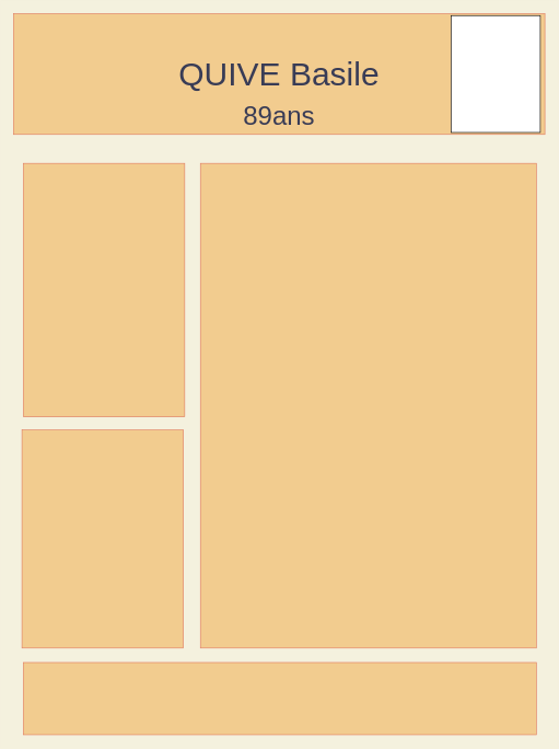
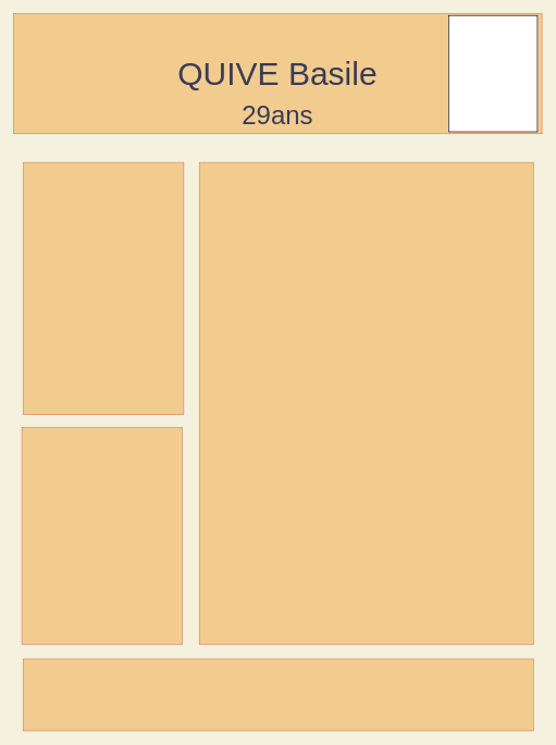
- <mxCell id="2" value="&lt;font style=&quot;line-height: 0%&quot;&gt;&lt;span style=&quot;font-size: 50px&quot;&gt;QUIVE Basile&lt;/span&gt;&lt;br&gt;&lt;div&gt;&lt;span style=&quot;font-size: 40px ; line-height: 55%&quot;&gt;89ans&lt;/span&gt;&lt;/div&gt;&lt;/font&gt;" style="fillColor=#F2CC8F;strokeColor=#E07A5F;horizontal=1;verticalAlign=middle;fontSize=100;labelBackgroundColor=none;labelBorderColor=none;textDirection=rtl;html=1;whiteSpace=wrap;fontColor=#393C56;" vertex="1" parent="1"><mxGeometry x="20" y="20" width="810" height="184" as="geometry" /></mxCell>
+ <mxCell id="2" value="&lt;font style=&quot;line-height: 0%&quot;&gt;&lt;span style=&quot;font-size: 50px&quot;&gt;QUIVE Basile&lt;/span&gt;&lt;br&gt;&lt;div&gt;&lt;span style=&quot;font-size: 40px ; line-height: 55%&quot;&gt;29ans&lt;/span&gt;&lt;/div&gt;&lt;/font&gt;" style="fillColor=#F2CC8F;strokeColor=#E07A5F;horizontal=1;verticalAlign=middle;fontSize=100;labelBackgroundColor=none;labelBorderColor=none;textDirection=rtl;html=1;whiteSpace=wrap;fontColor=#393C56;" vertex="1" parent="1"><mxGeometry x="20" y="20" width="810" height="184" as="geometry" /></mxCell>
